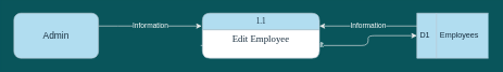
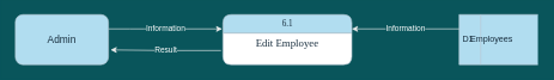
- <mxCell id="5" value="1.1" style="swimlane;html=1;fontStyle=0;childLayout=stackLayout;horizontal=1;startSize=26;fillColor=#B1DDF0;horizontalStack=0;resizeParent=1;resizeLast=0;collapsible=1;marginBottom=0;swimlaneFillColor=#ffffff;align=center;rounded=1;shadow=0;comic=0;labelBackgroundColor=none;strokeWidth=1;fontFamily=Verdana;fontSize=12;strokeColor=#BAC8D3;fontColor=#182E3E;" vertex="1" parent="1"><mxGeometry x="310" y="20" width="180" height="70" as="geometry"><mxRectangle x="380" y="210" width="50" height="26" as="alternateBounds" /></mxGeometry></mxCell>
+ <mxCell id="5" value="6.1" style="swimlane;html=1;fontStyle=0;childLayout=stackLayout;horizontal=1;startSize=26;fillColor=#B1DDF0;horizontalStack=0;resizeParent=1;resizeLast=0;collapsible=1;marginBottom=0;swimlaneFillColor=#ffffff;align=center;rounded=1;shadow=0;comic=0;labelBackgroundColor=none;strokeWidth=1;fontFamily=Verdana;fontSize=12;strokeColor=#BAC8D3;fontColor=#182E3E;" vertex="1" parent="1"><mxGeometry x="310" y="20" width="180" height="70" as="geometry"><mxRectangle x="380" y="210" width="50" height="26" as="alternateBounds" /></mxGeometry></mxCell>
- <mxCell id="8" value="Employees" style="text;html=1;align=center;verticalAlign=middle;resizable=0;points=[];autosize=1;strokeColor=none;fontColor=#182E3E;" vertex="1" parent="1"><mxGeometry x="670" y="45" width="70" height="20" as="geometry" /></mxCell>
+ <mxCell id="8" value="Employees" style="text;html=1;align=center;verticalAlign=middle;resizable=0;points=[];autosize=1;strokeColor=none;fontColor=#182E3E;" vertex="1" parent="1"><mxGeometry x="650" y="45" width="70" height="20" as="geometry" /></mxCell>
- <mxCell id="4" value="Result" style="edgeStyle=orthogonalEdgeStyle;curved=0;rounded=1;sketch=0;orthogonalLoop=1;jettySize=auto;html=1;fontColor=#FFFFFF;strokeColor=#EEEEEE;exitX=-0.015;exitY=0.934;exitDx=0;exitDy=0;exitPerimeter=0;labelBackgroundColor=#09555B;" edge="1" parent="1" source="6" target="7"><mxGeometry relative="1" as="geometry" /></mxCell>
+ <mxCell id="4" value="Result" style="edgeStyle=orthogonalEdgeStyle;curved=0;rounded=1;sketch=0;orthogonalLoop=1;jettySize=auto;html=1;entryX=1.023;entryY=0.705;entryDx=0;entryDy=0;entryPerimeter=0;fontColor=#FFFFFF;strokeColor=#EEEEEE;exitX=-0.015;exitY=0.934;exitDx=0;exitDy=0;exitPerimeter=0;labelBackgroundColor=#09555B;" edge="1" parent="1" source="6" target="3"><mxGeometry relative="1" as="geometry" /></mxCell>
